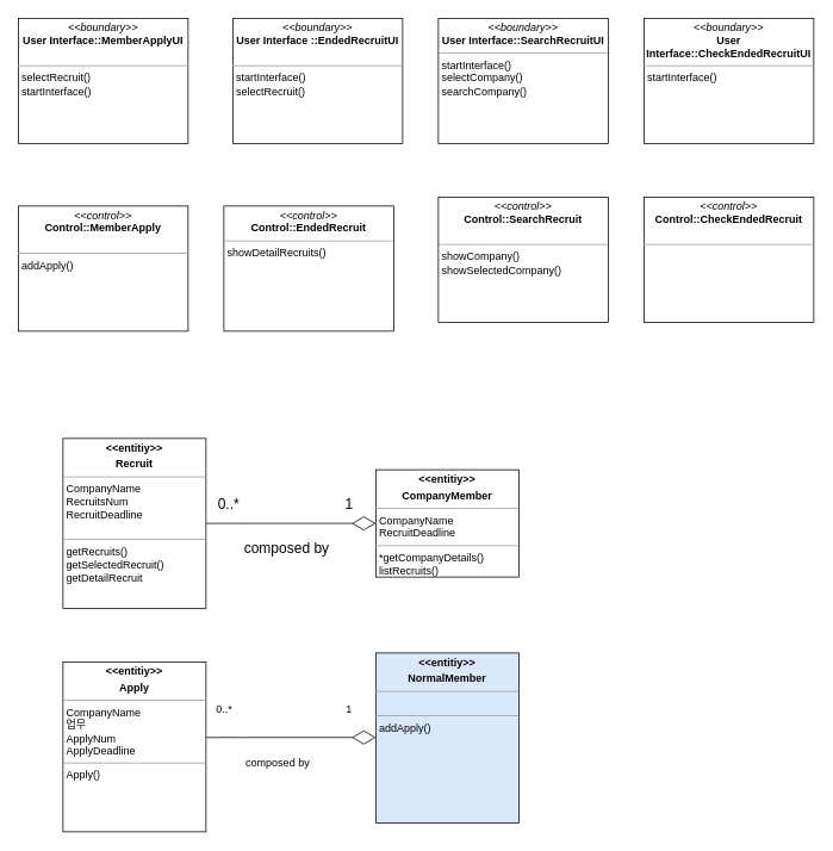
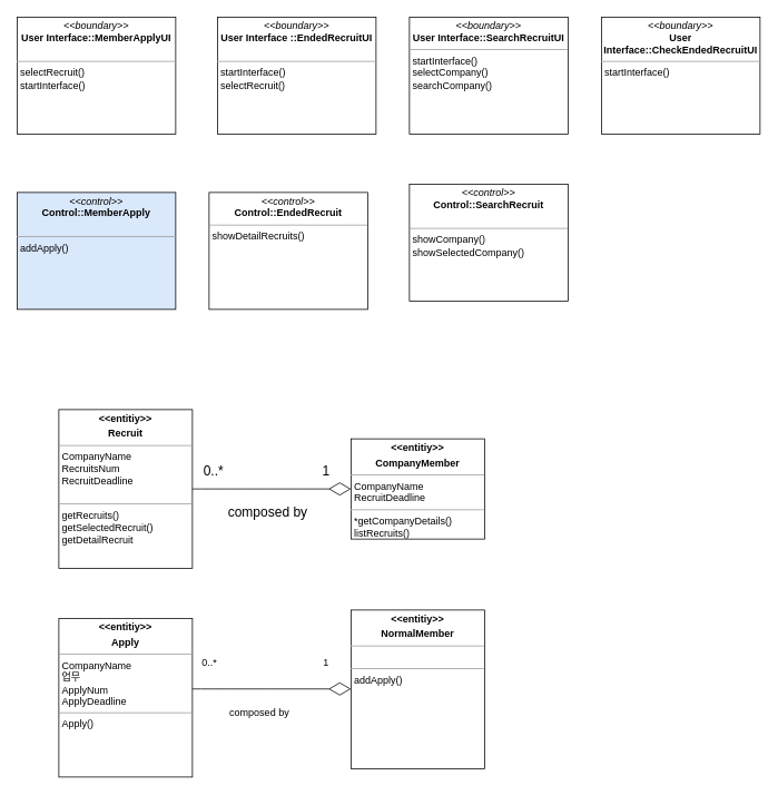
- <mxCell id="10" value="&lt;p style=&quot;margin:0px;margin-top:4px;text-align:center;&quot;&gt;&lt;i&gt;&amp;lt;&amp;lt;control&amp;gt;&amp;gt;&lt;/i&gt;&lt;br&gt;&lt;b&gt;Control::CheckEndedRecruit&lt;/b&gt;&lt;/p&gt;&lt;br&gt;&lt;hr size=&quot;1&quot;&gt;&lt;p style=&quot;margin:0px;margin-left:4px;&quot;&gt;&lt;br&gt;&lt;/p&gt;" style="verticalAlign=top;align=left;overflow=fill;fontSize=12;fontFamily=Helvetica;html=1;whiteSpace=wrap;" parent="1" vertex="1"><mxGeometry x="720" y="220" width="190" height="140" as="geometry" /></mxCell>
- <mxCell id="2" value="&lt;p style=&quot;margin:0px;margin-top:4px;text-align:center;&quot;&gt;&lt;i&gt;&amp;lt;&amp;lt;control&amp;gt;&amp;gt;&lt;/i&gt;&lt;br&gt;&lt;b&gt;Control::MemberApply&lt;/b&gt;&lt;/p&gt;&lt;br&gt;&lt;hr size=&quot;1&quot;&gt;&lt;p style=&quot;margin:0px;margin-left:4px;&quot;&gt;addApply()&lt;/p&gt;" style="verticalAlign=top;align=left;overflow=fill;fontSize=12;fontFamily=Helvetica;html=1;whiteSpace=wrap;" parent="1" vertex="1"><mxGeometry x="20" y="230" width="190" height="140" as="geometry" /></mxCell>
+ <mxCell id="2" value="&lt;p style=&quot;margin:0px;margin-top:4px;text-align:center;&quot;&gt;&lt;i&gt;&amp;lt;&amp;lt;control&amp;gt;&amp;gt;&lt;/i&gt;&lt;br&gt;&lt;b&gt;Control::MemberApply&lt;/b&gt;&lt;/p&gt;&lt;br&gt;&lt;hr size=&quot;1&quot;&gt;&lt;p style=&quot;margin:0px;margin-left:4px;&quot;&gt;addApply()&lt;/p&gt;" style="verticalAlign=top;align=left;overflow=fill;fontSize=12;fontFamily=Helvetica;html=1;whiteSpace=wrap;fillColor=#dae8fc;" parent="1" vertex="1"><mxGeometry x="20" y="230" width="190" height="140" as="geometry" /></mxCell>
- <mxCell id="16" value="&lt;p style=&quot;margin:0px;margin-top:4px;text-align:center;&quot;&gt;&lt;b&gt;&amp;lt;&amp;lt;entitiy&amp;gt;&amp;gt;&lt;/b&gt;&lt;/p&gt;&lt;p style=&quot;margin:0px;margin-top:4px;text-align:center;&quot;&gt;&lt;b&gt;NormalMember&lt;/b&gt;&lt;/p&gt;&lt;hr size=&quot;1&quot;&gt;&lt;p style=&quot;margin:0px;margin-left:4px;&quot;&gt;&lt;br&gt;&lt;/p&gt;&lt;hr size=&quot;1&quot;&gt;&lt;p style=&quot;margin:0px;margin-left:4px;&quot;&gt;addApply()&lt;/p&gt;&lt;p style=&quot;margin:0px;margin-left:4px;&quot;&gt;&lt;br&gt;&lt;/p&gt;" style="verticalAlign=top;align=left;overflow=fill;fontSize=12;fontFamily=Helvetica;html=1;whiteSpace=wrap;fillColor=#dae8fc;" parent="1" vertex="1"><mxGeometry x="420" y="730" width="160" height="190" as="geometry" /></mxCell>
+ <mxCell id="16" value="&lt;p style=&quot;margin:0px;margin-top:4px;text-align:center;&quot;&gt;&lt;b&gt;&amp;lt;&amp;lt;entitiy&amp;gt;&amp;gt;&lt;/b&gt;&lt;/p&gt;&lt;p style=&quot;margin:0px;margin-top:4px;text-align:center;&quot;&gt;&lt;b&gt;NormalMember&lt;/b&gt;&lt;/p&gt;&lt;hr size=&quot;1&quot;&gt;&lt;p style=&quot;margin:0px;margin-left:4px;&quot;&gt;&lt;br&gt;&lt;/p&gt;&lt;hr size=&quot;1&quot;&gt;&lt;p style=&quot;margin:0px;margin-left:4px;&quot;&gt;addApply()&lt;/p&gt;&lt;p style=&quot;margin:0px;margin-left:4px;&quot;&gt;&lt;br&gt;&lt;/p&gt;" style="verticalAlign=top;align=left;overflow=fill;fontSize=12;fontFamily=Helvetica;html=1;whiteSpace=wrap;" parent="1" vertex="1"><mxGeometry x="420" y="730" width="160" height="190" as="geometry" /></mxCell>
